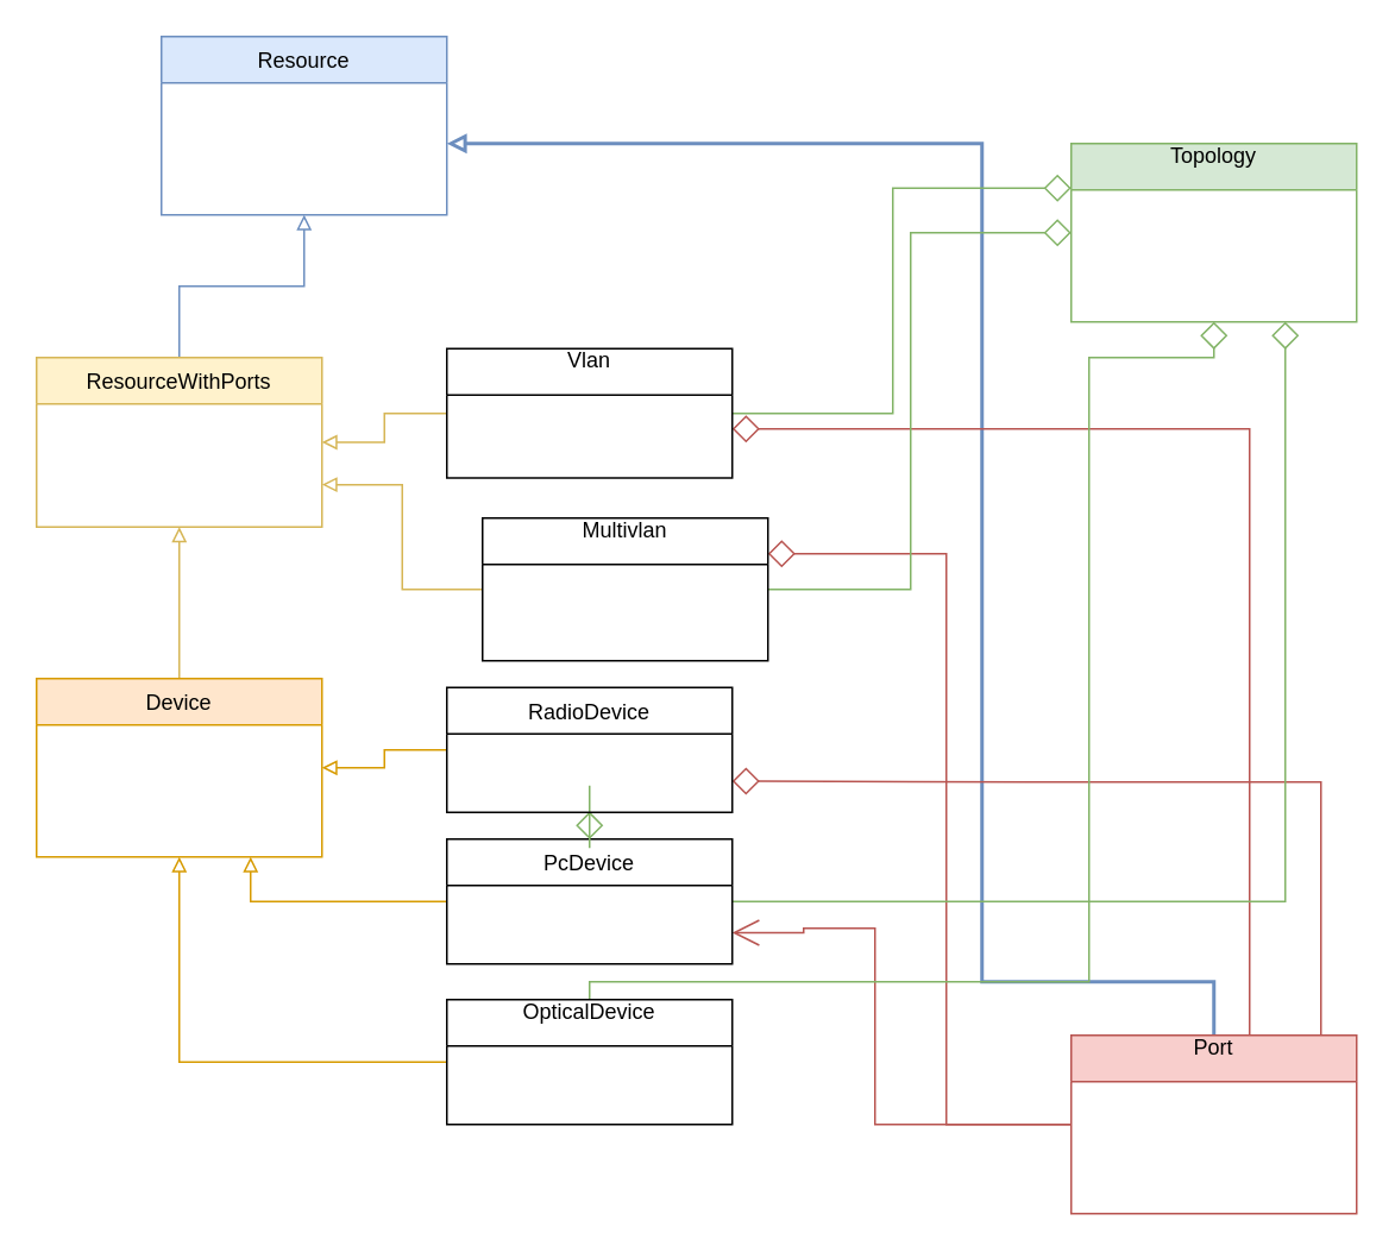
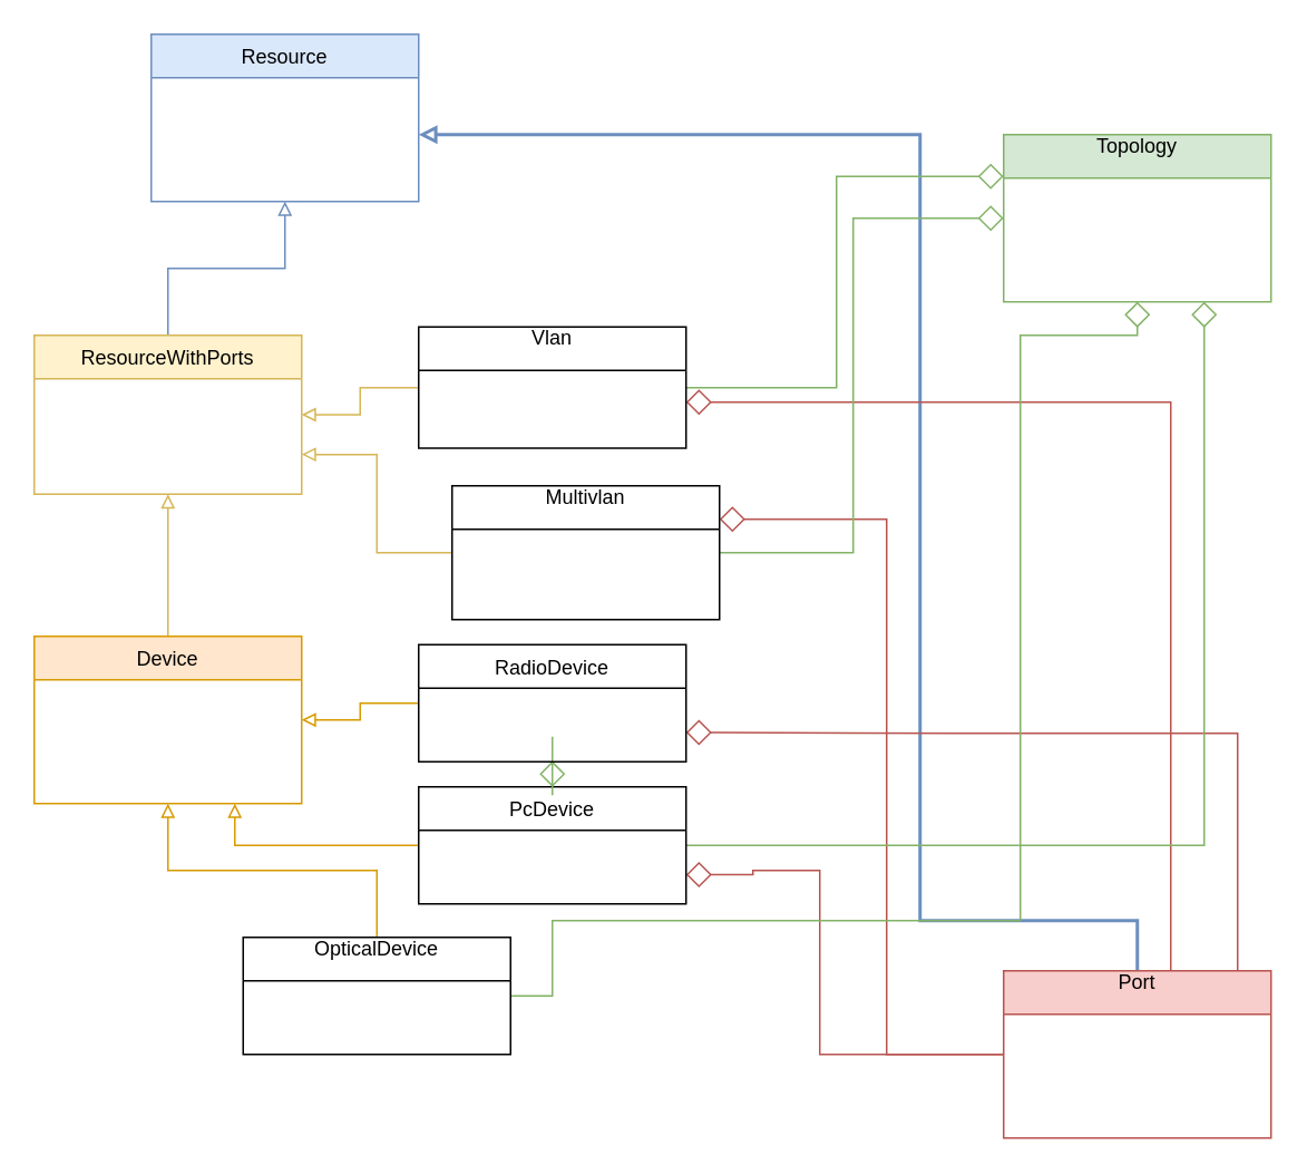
- <mxCell id="11" style="edgeStyle=orthogonalEdgeStyle;rounded=0;orthogonalLoop=1;jettySize=auto;html=1;entryX=1;entryY=0.75;entryDx=0;entryDy=0;endArrow=open;endFill=0;endSize=13;fillColor=#f8cecc;strokeColor=#b85450;" edge="1" parent="1" source="13" target="23"><mxGeometry relative="1" as="geometry"><Array as="points"><mxPoint x="490" y="630" /><mxPoint x="490" y="520" /><mxPoint x="450" y="520" /><mxPoint x="450" y="523" /></Array></mxGeometry></mxCell>
+ <mxCell id="11" style="edgeStyle=orthogonalEdgeStyle;rounded=0;orthogonalLoop=1;jettySize=auto;html=1;entryX=1;entryY=0.75;entryDx=0;entryDy=0;endArrow=diamond;endFill=0;endSize=13;fillColor=#f8cecc;strokeColor=#b85450;" edge="1" parent="1" source="13" target="23"><mxGeometry relative="1" as="geometry"><Array as="points"><mxPoint x="490" y="630" /><mxPoint x="490" y="520" /><mxPoint x="450" y="520" /><mxPoint x="450" y="523" /></Array></mxGeometry></mxCell>
- <mxCell id="20" value="OpticalDevice&#10;" style="swimlane;fontStyle=0;childLayout=stackLayout;horizontal=1;startSize=26;fillColor=none;horizontalStack=0;resizeParent=1;resizeParentMax=0;resizeLast=0;collapsible=1;marginBottom=0;" parent="1" vertex="1"><mxGeometry x="250" y="560" width="160" height="70" as="geometry" /></mxCell>
+ <mxCell id="20" value="OpticalDevice&#10;" style="swimlane;fontStyle=0;childLayout=stackLayout;horizontal=1;startSize=26;fillColor=none;horizontalStack=0;resizeParent=1;resizeParentMax=0;resizeLast=0;collapsible=1;marginBottom=0;" parent="1" vertex="1"><mxGeometry x="145" y="560" width="160" height="70" as="geometry" /></mxCell>
